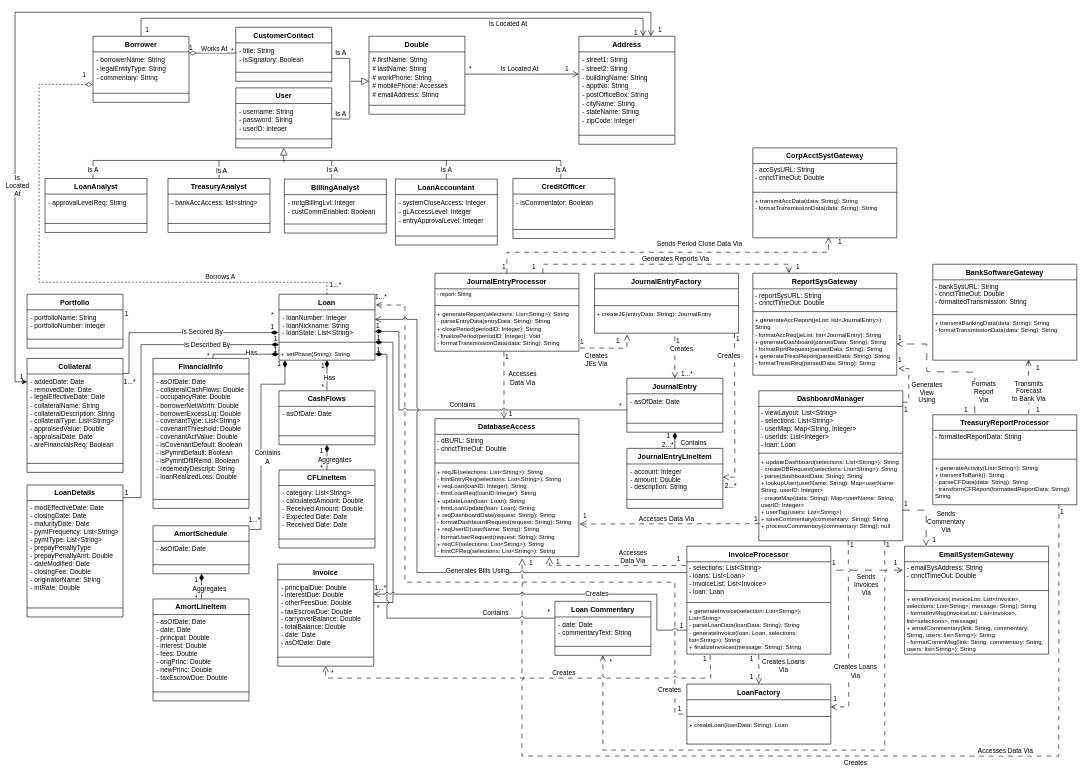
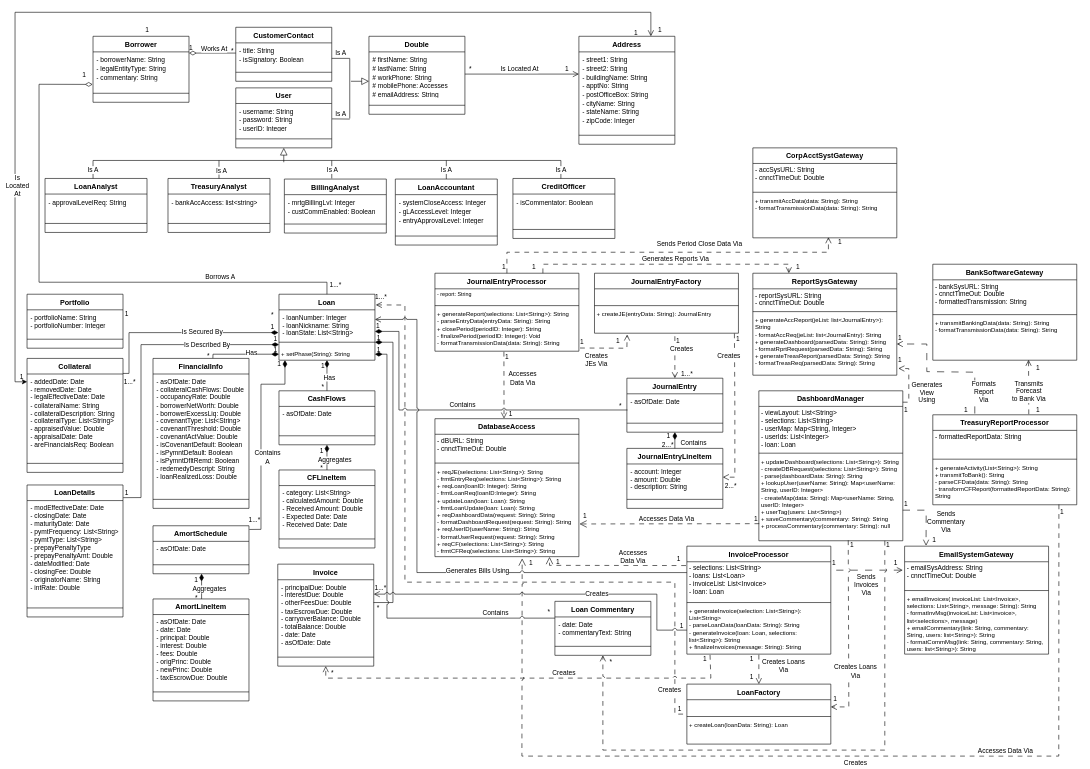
- <mxCell id="92" value="" style="endArrow=open;html=1;rounded=0;exitX=0.5;exitY=0;exitDx=0;exitDy=0;entryX=0.669;entryY=0.001;entryDx=0;entryDy=0;entryPerimeter=0;jumpStyle=arc;endFill=0;endSize=8;fontStyle=0" parent="1" source="89" target="31" edge="1"><mxGeometry width="50" height="50" relative="1" as="geometry"><mxPoint x="234" y="40" as="sourcePoint" /><mxPoint x="1072" y="60" as="targetPoint" /><Array as="points"><mxPoint x="234" y="30" /><mxPoint x="1071" y="30" /></Array></mxGeometry></mxCell>
- <mxCell id="93" value="Is Located At" style="edgeLabel;html=1;align=center;verticalAlign=middle;resizable=0;points=[];fontStyle=0" parent="92" vertex="1" connectable="0"><mxGeometry x="0.426" y="-1" relative="1" as="geometry"><mxPoint x="1" y="7" as="offset" /></mxGeometry></mxCell>
- <mxCell id="109" value="" style="endArrow=diamondThin;html=1;rounded=0;exitX=0.5;exitY=0;exitDx=0;exitDy=0;jumpStyle=arc;entryX=-0.004;entryY=1.004;entryDx=0;entryDy=0;entryPerimeter=0;endFill=0;endSize=10;fontStyle=0;dashed=1;" parent="1" source="34" target="90" edge="1"><mxGeometry width="50" height="50" relative="1" as="geometry"><mxPoint x="214" y="260" as="sourcePoint" /><mxPoint x="264" y="170" as="targetPoint" /><Array as="points"><mxPoint x="544" y="470" /><mxPoint x="64" y="470" /><mxPoint x="64" y="140" /></Array></mxGeometry></mxCell>
+ <mxCell id="109" value="" style="endArrow=diamondThin;html=1;rounded=0;exitX=0.5;exitY=0;exitDx=0;exitDy=0;jumpStyle=arc;entryX=-0.004;entryY=1.004;entryDx=0;entryDy=0;entryPerimeter=0;endFill=0;endSize=10;fontStyle=0" parent="1" source="34" target="90" edge="1"><mxGeometry width="50" height="50" relative="1" as="geometry"><mxPoint x="214" y="260" as="sourcePoint" /><mxPoint x="264" y="170" as="targetPoint" /><Array as="points"><mxPoint x="544" y="470" /><mxPoint x="64" y="470" /><mxPoint x="64" y="140" /></Array></mxGeometry></mxCell>
